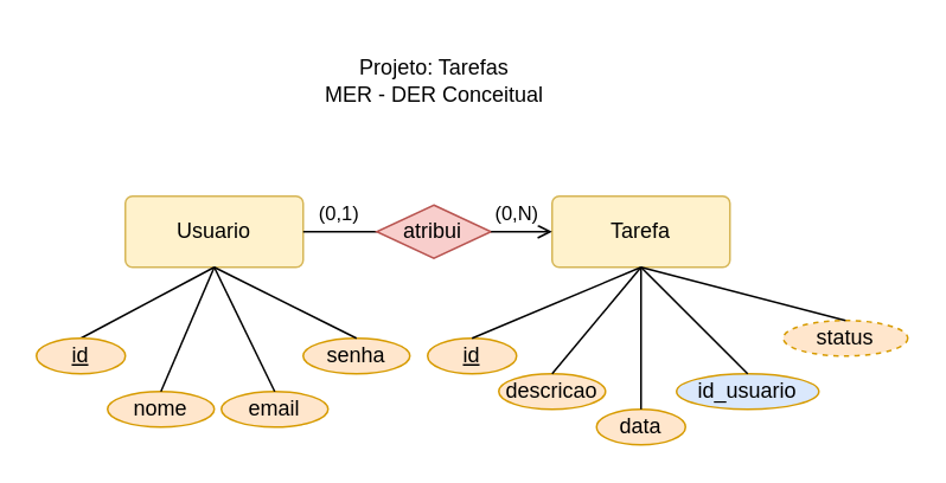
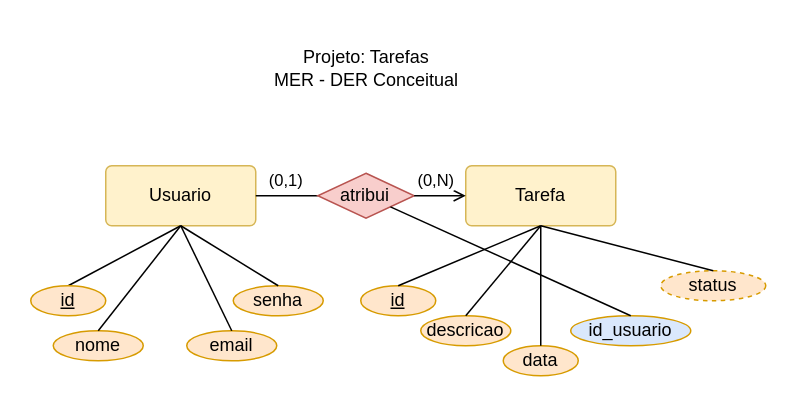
- <mxCell id="22" style="rounded=0;orthogonalLoop=1;jettySize=auto;html=1;exitX=0.5;exitY=0;exitDx=0;exitDy=0;entryX=0.5;entryY=1;entryDx=0;entryDy=0;endArrow=none;endFill=0;" edge="1" parent="1" source="20" target="4"><mxGeometry relative="1" as="geometry"><mxPoint x="440" y="210" as="sourcePoint" /><mxPoint x="370" y="160" as="targetPoint" /></mxGeometry></mxCell>
+ <mxCell id="22" style="rounded=0;orthogonalLoop=1;jettySize=auto;html=1;exitX=0.5;exitY=0;exitDx=0;exitDy=0;endArrow=none;endFill=0;" edge="1" parent="1" source="20" target="6"><mxGeometry relative="1" as="geometry"><mxPoint x="440" y="210" as="sourcePoint" /><mxPoint x="370" y="160" as="targetPoint" /></mxGeometry></mxCell>
- <mxCell id="13" value="senha" style="ellipse;whiteSpace=wrap;html=1;align=center;fillColor=#ffe6cc;strokeColor=#d79b00;" vertex="1" parent="1"><mxGeometry x="170" y="190" width="60" height="20" as="geometry" /></mxCell>
+ <mxCell id="13" value="senha" style="ellipse;whiteSpace=wrap;html=1;align=center;fillColor=#ffe6cc;strokeColor=#d79b00;" vertex="1" parent="1"><mxGeometry x="155" y="190" width="60" height="20" as="geometry" /></mxCell>
- <mxCell id="11" value="nome" style="ellipse;whiteSpace=wrap;html=1;align=center;fillColor=#ffe6cc;strokeColor=#d79b00;" vertex="1" parent="1"><mxGeometry x="60" y="220" width="60" height="20" as="geometry" /></mxCell>
+ <mxCell id="11" value="nome" style="ellipse;whiteSpace=wrap;html=1;align=center;fillColor=#ffe6cc;strokeColor=#d79b00;" vertex="1" parent="1"><mxGeometry x="35" y="220" width="60" height="20" as="geometry" /></mxCell>
